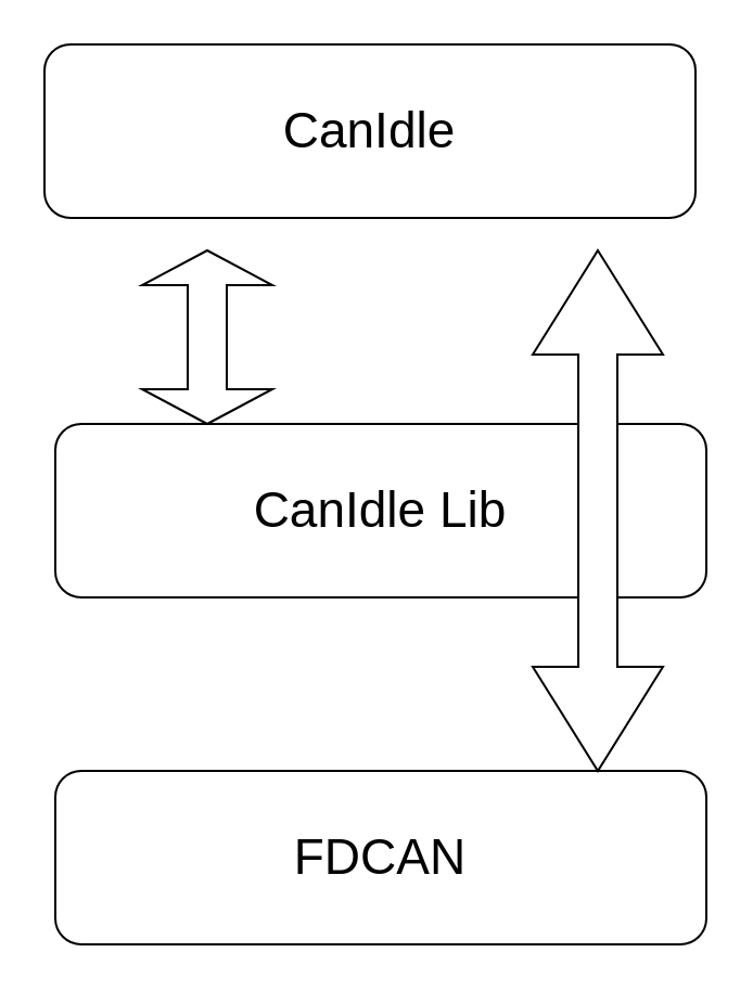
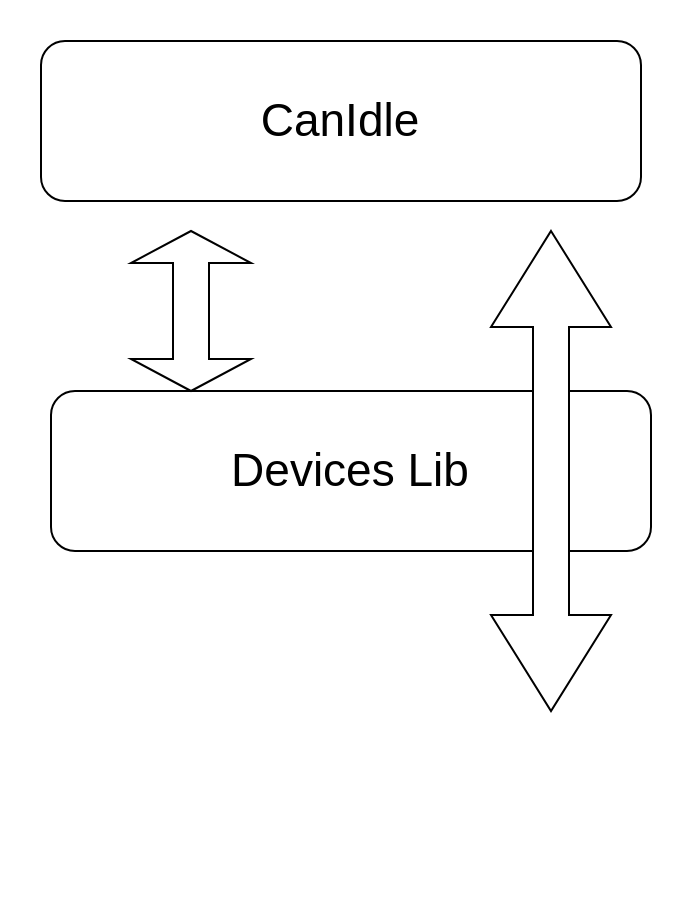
- <mxCell id="3" value="&lt;span style=&quot;font-size: 23px;&quot;&gt;CanIdle Lib&lt;/span&gt;" style="rounded=1;whiteSpace=wrap;html=1;" vertex="1" parent="1"><mxGeometry x="25" y="195" width="300" height="80" as="geometry" /></mxCell>
+ <mxCell id="3" value="&lt;span style=&quot;font-size: 23px;&quot;&gt;Devices Lib&lt;/span&gt;" style="rounded=1;whiteSpace=wrap;html=1;" vertex="1" parent="1"><mxGeometry x="25" y="195" width="300" height="80" as="geometry" /></mxCell>
- <mxCell id="5" value="&lt;span style=&quot;font-size: 23px;&quot;&gt;FDCAN&lt;/span&gt;" style="rounded=1;whiteSpace=wrap;html=1;" vertex="1" parent="1"><mxGeometry x="25" y="355" width="300" height="80" as="geometry" /></mxCell>
